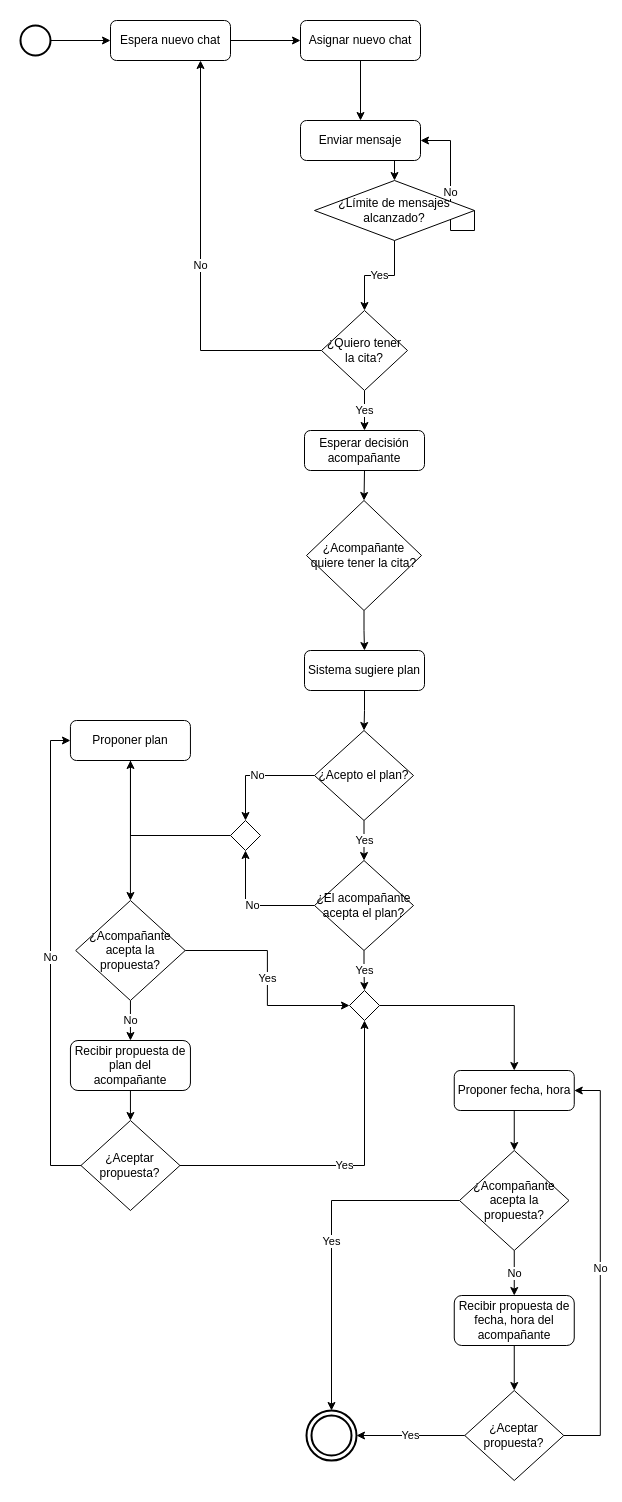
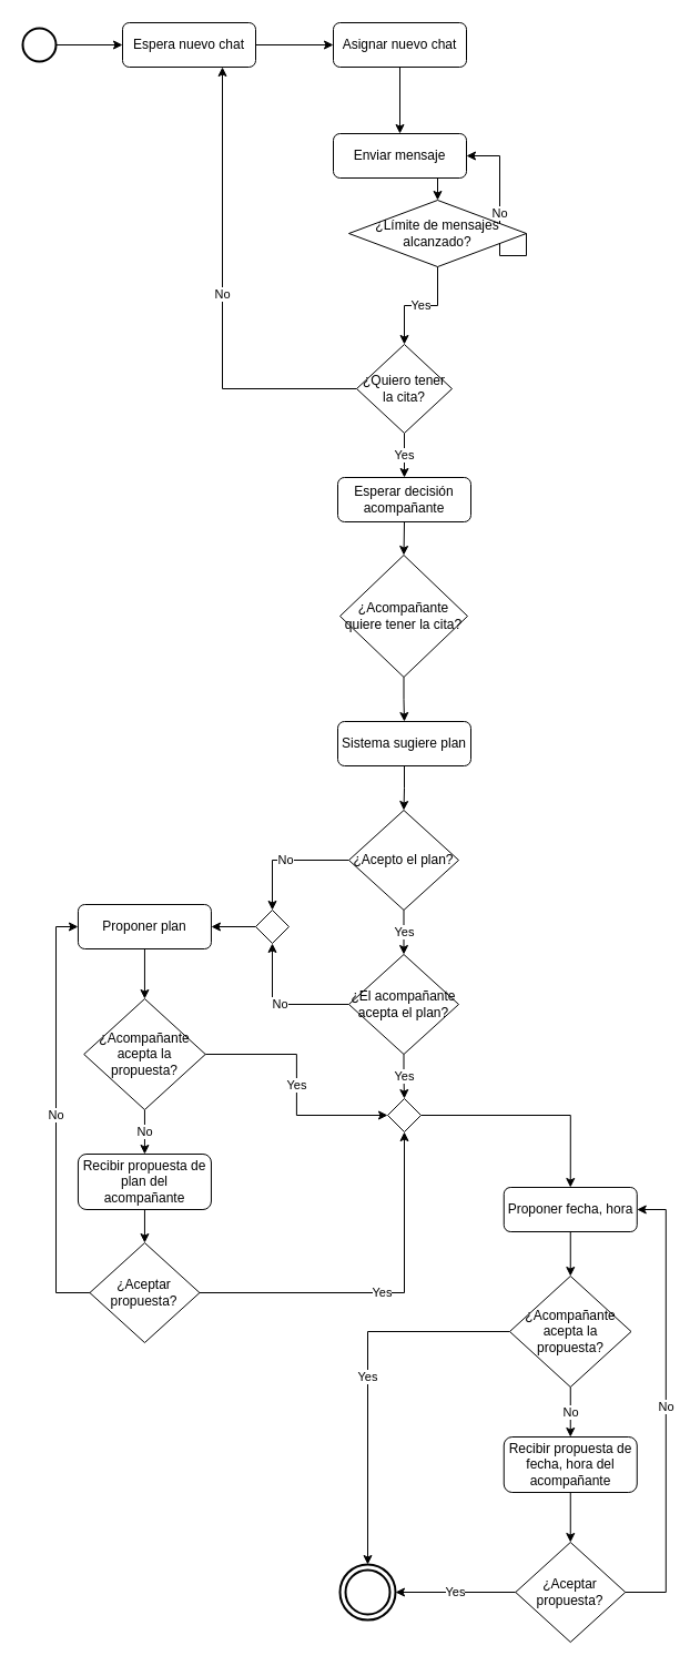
- <mxCell id="22" value="Proponer plan" style="rounded=1;whiteSpace=wrap;html=1;fontSize=12;glass=0;strokeWidth=1;shadow=0;" vertex="1" parent="1"><mxGeometry x="69.95" y="720" width="120" height="40" as="geometry" /></mxCell>
+ <mxCell id="22" value="Proponer plan" style="rounded=1;whiteSpace=wrap;html=1;fontSize=12;glass=0;strokeWidth=1;shadow=0;" vertex="1" parent="1"><mxGeometry x="69.95" y="815" width="120" height="40" as="geometry" /></mxCell>
